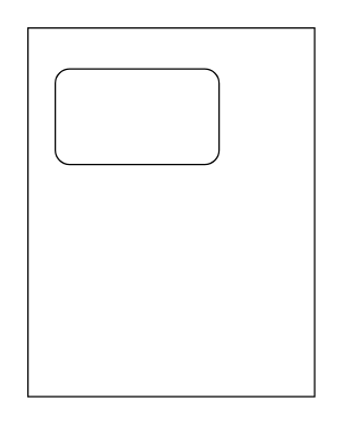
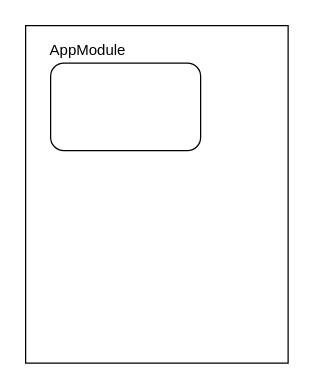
+ <mxCell id="4" value="AppModule" style="text;html=1;strokeColor=none;fillColor=none;align=center;verticalAlign=middle;whiteSpace=wrap;rounded=0;" parent="1" vertex="1"><mxGeometry x="50" y="30" width="40" height="20" as="geometry" /></mxCell>
